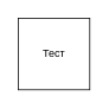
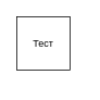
- <mxCell id="2" value="Тест&lt;br&gt;" style="whiteSpace=wrap;html=1;aspect=fixed;" vertex="1" parent="1"><mxGeometry x="20" y="20" width="80" height="80" as="geometry" /></mxCell>
+ <mxCell id="2" value="Тест&lt;br&gt;" style="whiteSpace=wrap;html=1;aspect=fixed;" vertex="1" parent="1"><mxGeometry x="20" y="20" width="65" height="65" as="geometry" /></mxCell>
